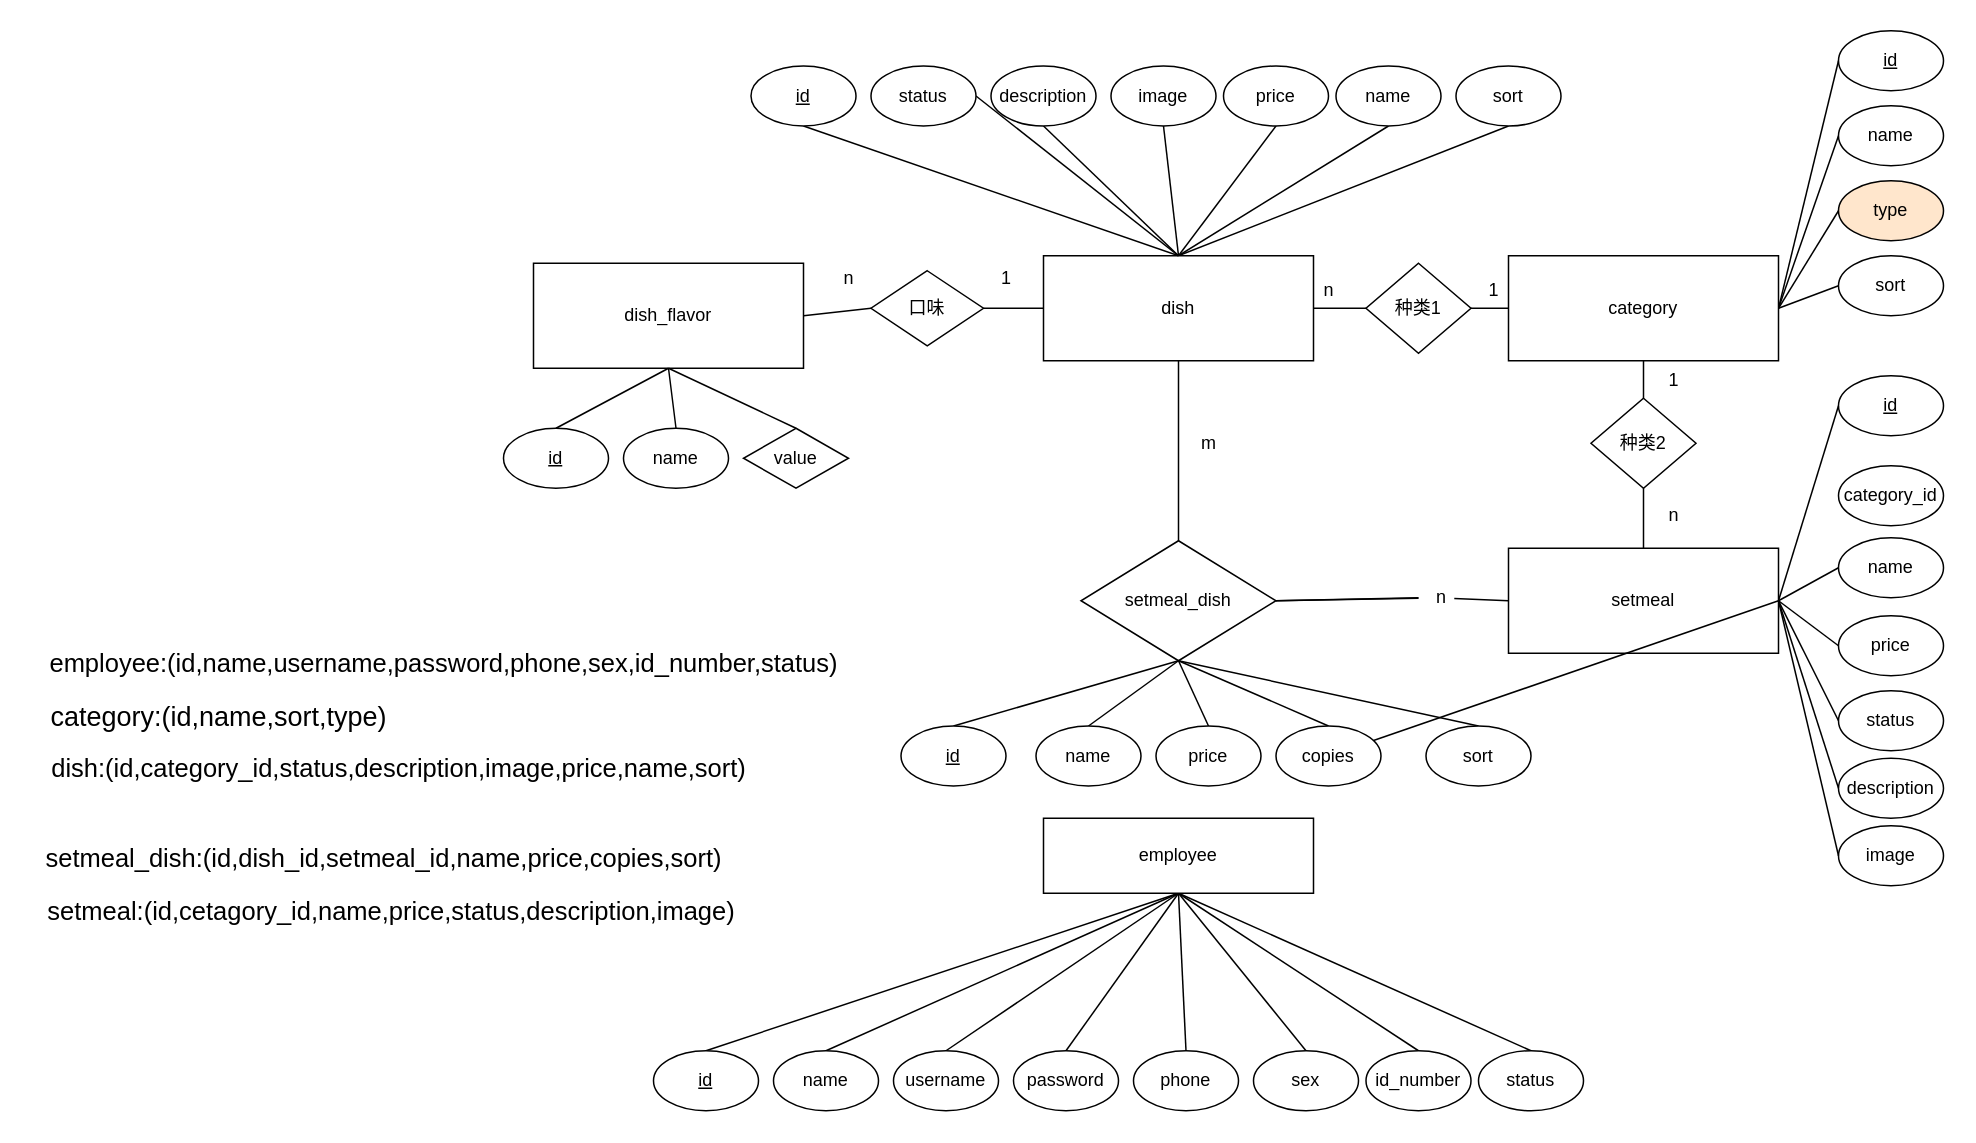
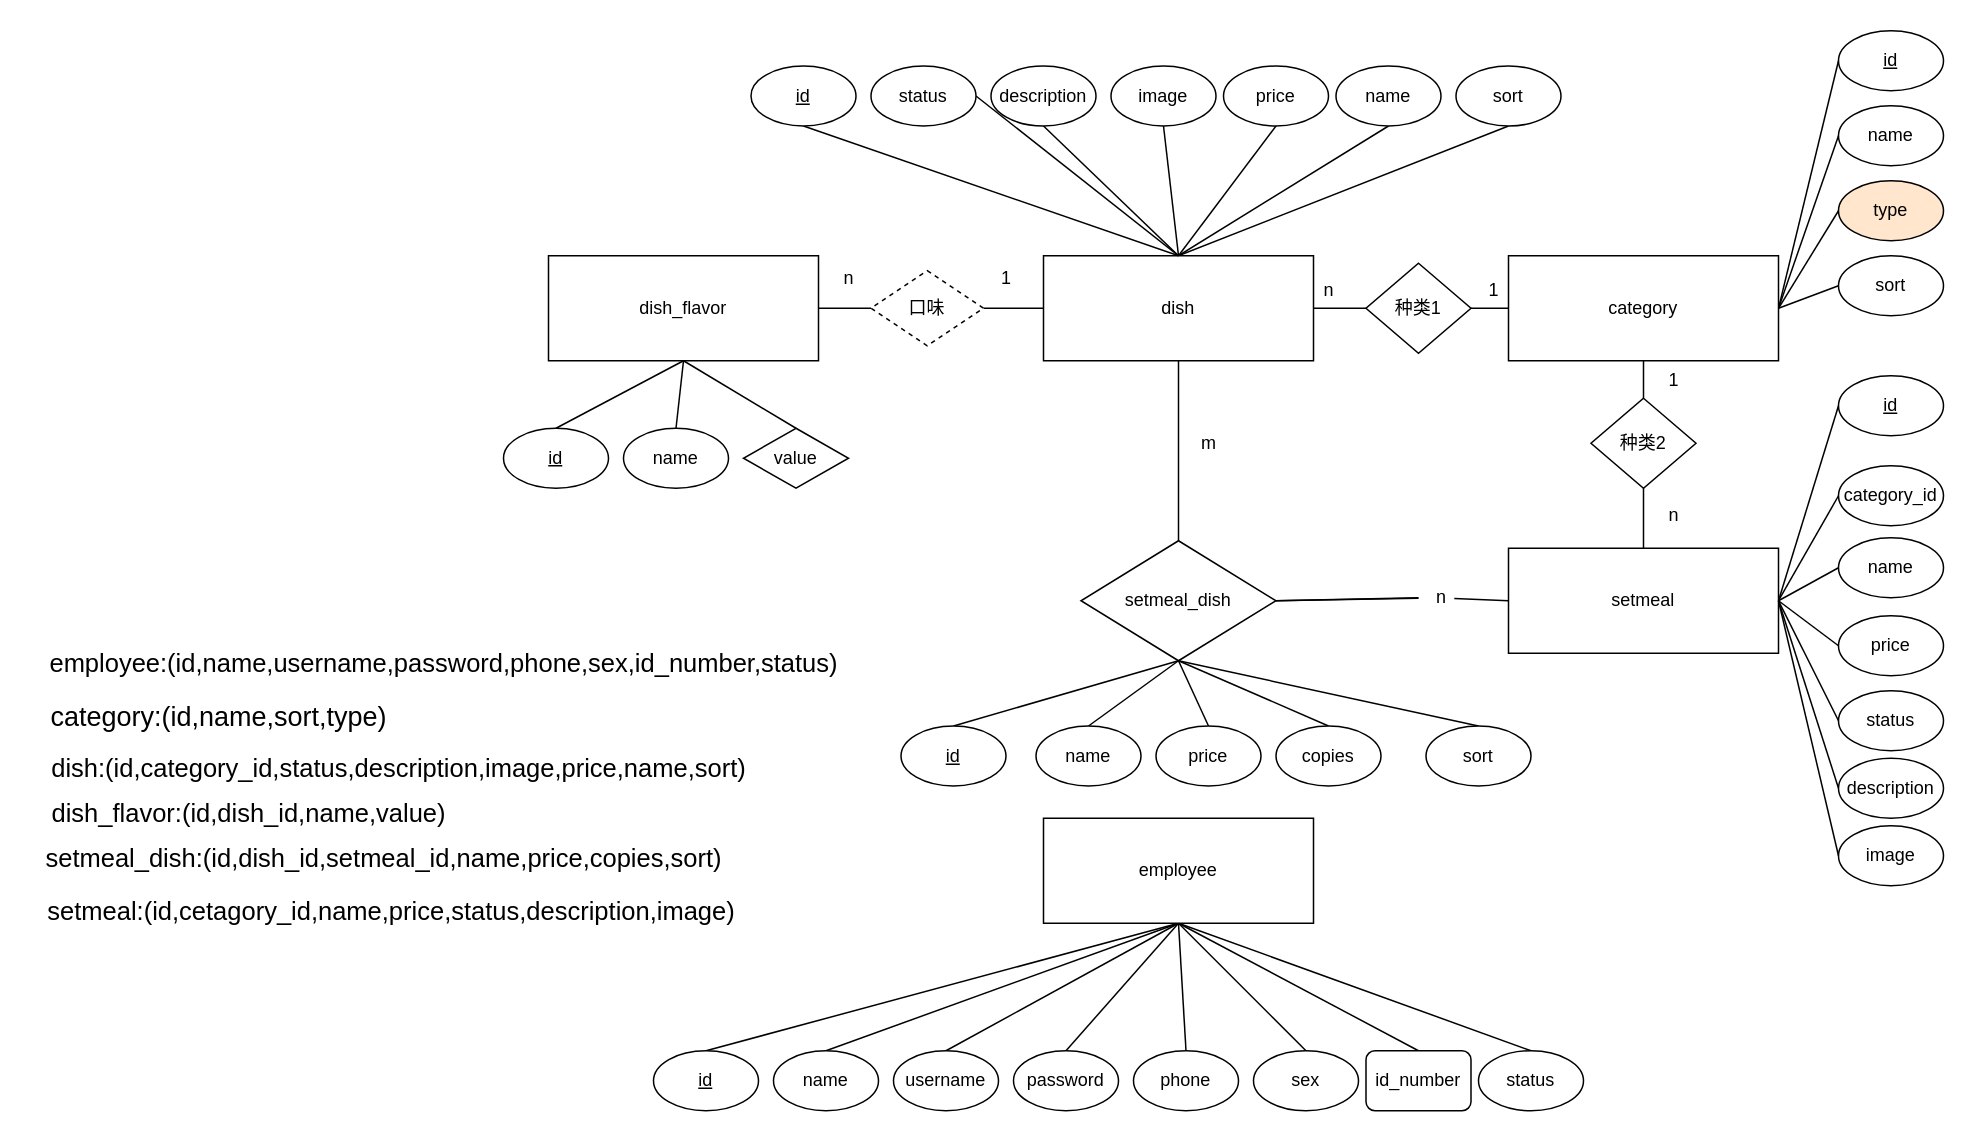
- <mxCell id="43" value="口味" style="rhombus;whiteSpace=wrap;html=1;" vertex="1" parent="1"><mxGeometry x="580" y="180" width="75" height="50" as="geometry" /></mxCell>
+ <mxCell id="43" value="口味" style="rhombus;whiteSpace=wrap;html=1;dashed=1;" vertex="1" parent="1"><mxGeometry x="580" y="180" width="75" height="50" as="geometry" /></mxCell>
- <mxCell id="34" value="dish_flavor" style="rounded=0;whiteSpace=wrap;html=1;" vertex="1" parent="1"><mxGeometry x="355" y="175" width="180" height="70" as="geometry" /></mxCell>
+ <mxCell id="34" value="dish_flavor" style="rounded=0;whiteSpace=wrap;html=1;" vertex="1" parent="1"><mxGeometry x="365" y="170" width="180" height="70" as="geometry" /></mxCell>
- <mxCell id="66" value="" style="endArrow=none;html=1;rounded=0;exitX=1;exitY=0.5;exitDx=0;exitDy=0;" edge="1" parent="1" source="57" target="79"><mxGeometry width="50" height="50" relative="1" as="geometry"><mxPoint x="870" y="380" as="sourcePoint" /><mxPoint x="920" y="330" as="targetPoint" /></mxGeometry></mxCell>
+ <mxCell id="66" value="" style="endArrow=none;html=1;rounded=0;entryX=0;entryY=0.5;entryDx=0;entryDy=0;exitX=1;exitY=0.5;exitDx=0;exitDy=0;" edge="1" parent="1" source="57" target="59"><mxGeometry width="50" height="50" relative="1" as="geometry"><mxPoint x="870" y="380" as="sourcePoint" /><mxPoint x="920" y="330" as="targetPoint" /></mxGeometry></mxCell>
+ <mxCell id="91" value="&lt;font style=&quot;font-size: 17px;&quot;&gt;dish_flavor:(id,dish_id,name,value)&lt;/font&gt;" style="text;html=1;align=center;verticalAlign=middle;resizable=0;points=[];autosize=1;strokeColor=none;fillColor=none;fontSize=12;fontFamily=Helvetica;fontColor=default;" vertex="1" parent="1"><mxGeometry x="20" y="527.5" width="290" height="30" as="geometry" /></mxCell>
- <mxCell id="10" value="employee" style="whiteSpace=wrap;html=1;align=center;" vertex="1" parent="1"><mxGeometry x="695" y="545" width="180" height="50" as="geometry" /></mxCell>
+ <mxCell id="10" value="employee" style="whiteSpace=wrap;html=1;align=center;" vertex="1" parent="1"><mxGeometry x="695" y="545" width="180" height="70" as="geometry" /></mxCell>
- <mxCell id="17" value="id_number" style="ellipse;whiteSpace=wrap;html=1;" vertex="1" parent="1"><mxGeometry x="910" y="700" width="70" height="40" as="geometry" /></mxCell>
+ <mxCell id="17" value="id_number" style="whiteSpace=wrap;html=1;rounded=1;" vertex="1" parent="1"><mxGeometry x="910" y="700" width="70" height="40" as="geometry" /></mxCell>
